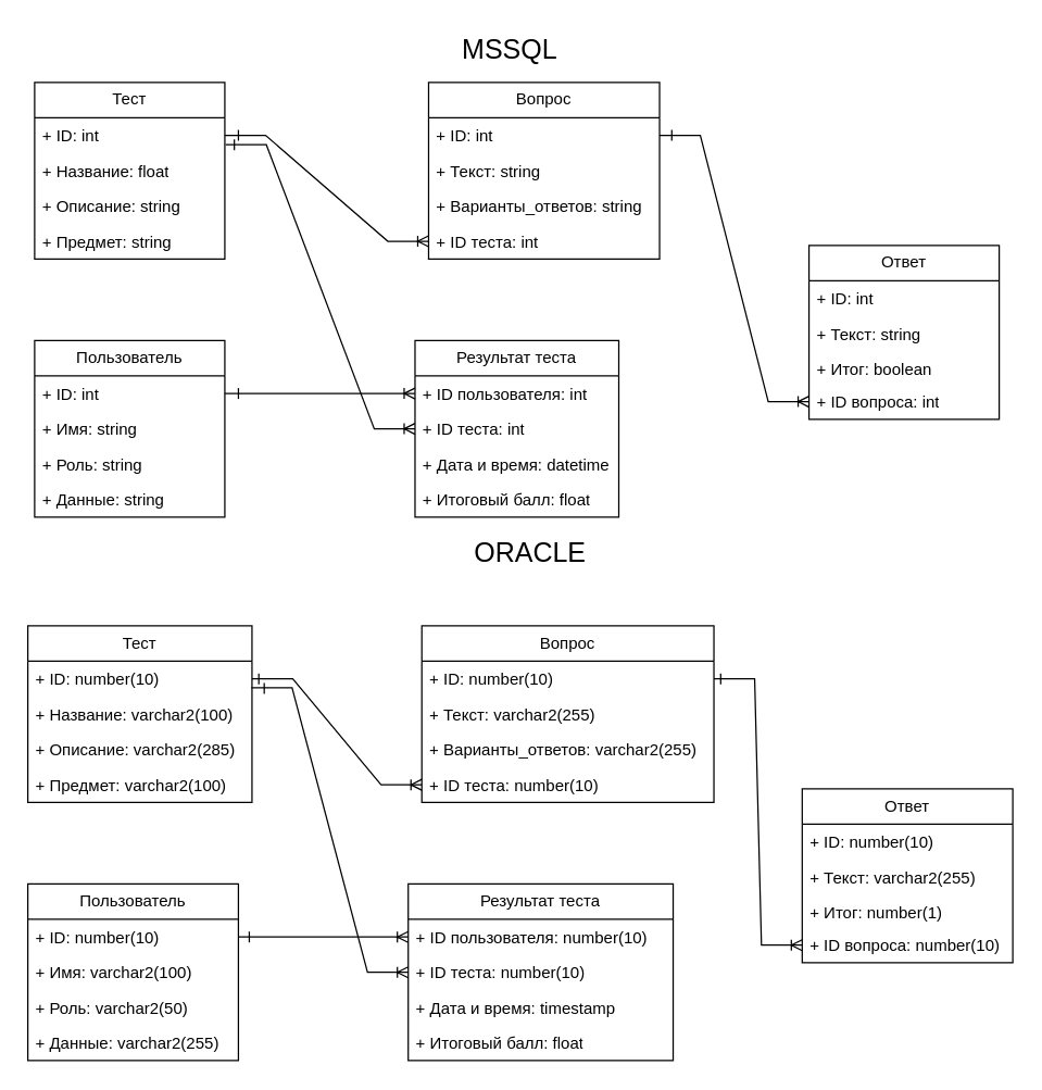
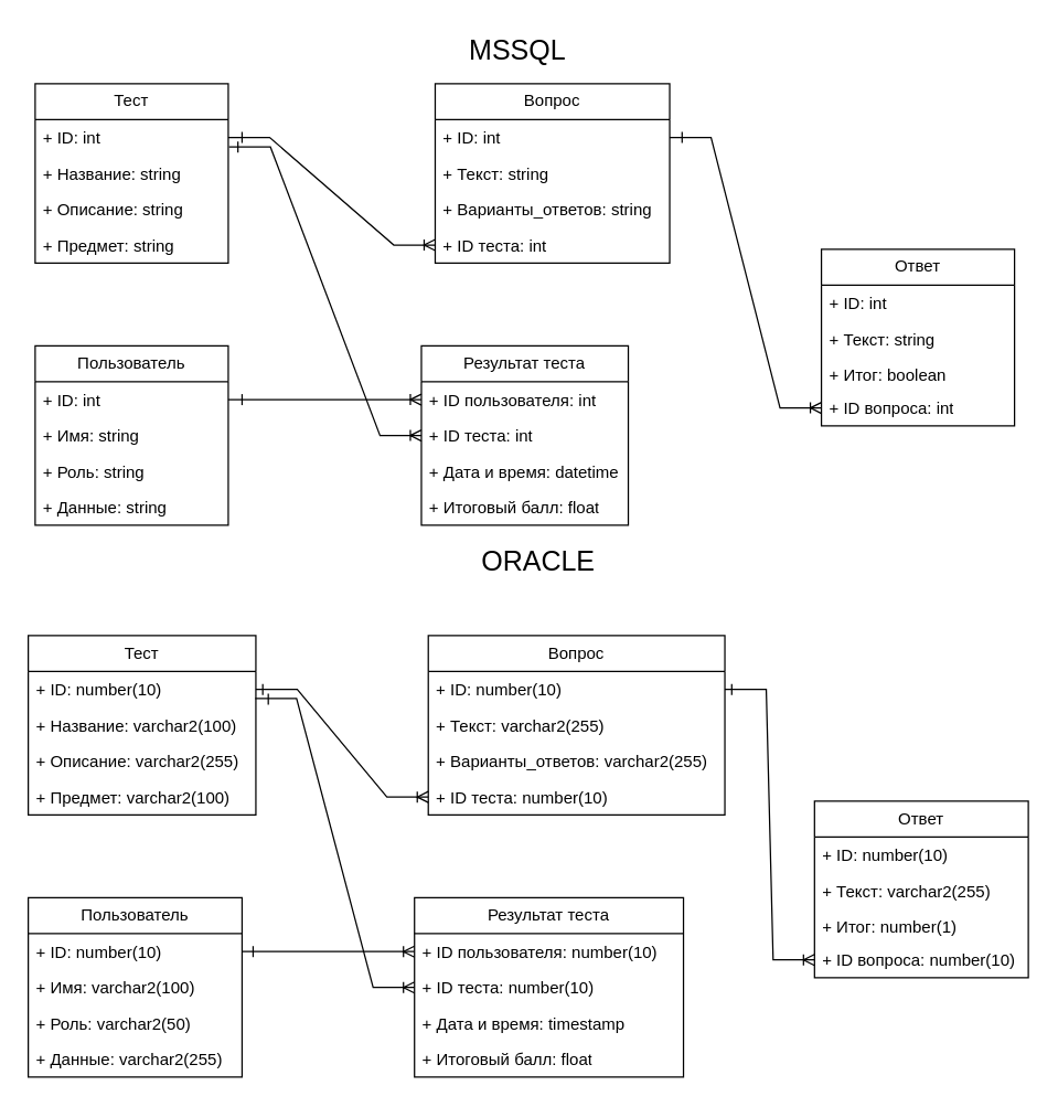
- <mxCell id="4" value="+ Название: float" style="text;strokeColor=none;fillColor=none;align=left;verticalAlign=top;spacingLeft=4;spacingRight=4;overflow=hidden;rotatable=0;points=[[0,0.5],[1,0.5]];portConstraint=eastwest;whiteSpace=wrap;html=1;" parent="2" vertex="1"><mxGeometry y="52" width="140" height="26" as="geometry" /></mxCell>
+ <mxCell id="4" value="+ Название: string" style="text;strokeColor=none;fillColor=none;align=left;verticalAlign=top;spacingLeft=4;spacingRight=4;overflow=hidden;rotatable=0;points=[[0,0.5],[1,0.5]];portConstraint=eastwest;whiteSpace=wrap;html=1;" parent="2" vertex="1"><mxGeometry y="52" width="140" height="26" as="geometry" /></mxCell>
- <mxCell id="36" value="+ Описание: varchar2(285)" style="text;strokeColor=none;fillColor=none;align=left;verticalAlign=top;spacingLeft=4;spacingRight=4;overflow=hidden;rotatable=0;points=[[0,0.5],[1,0.5]];portConstraint=eastwest;whiteSpace=wrap;html=1;" parent="33" vertex="1"><mxGeometry y="78" width="165" height="26" as="geometry" /></mxCell>
+ <mxCell id="36" value="+ Описание: varchar2(255)" style="text;strokeColor=none;fillColor=none;align=left;verticalAlign=top;spacingLeft=4;spacingRight=4;overflow=hidden;rotatable=0;points=[[0,0.5],[1,0.5]];portConstraint=eastwest;whiteSpace=wrap;html=1;" parent="33" vertex="1"><mxGeometry y="78" width="165" height="26" as="geometry" /></mxCell>
